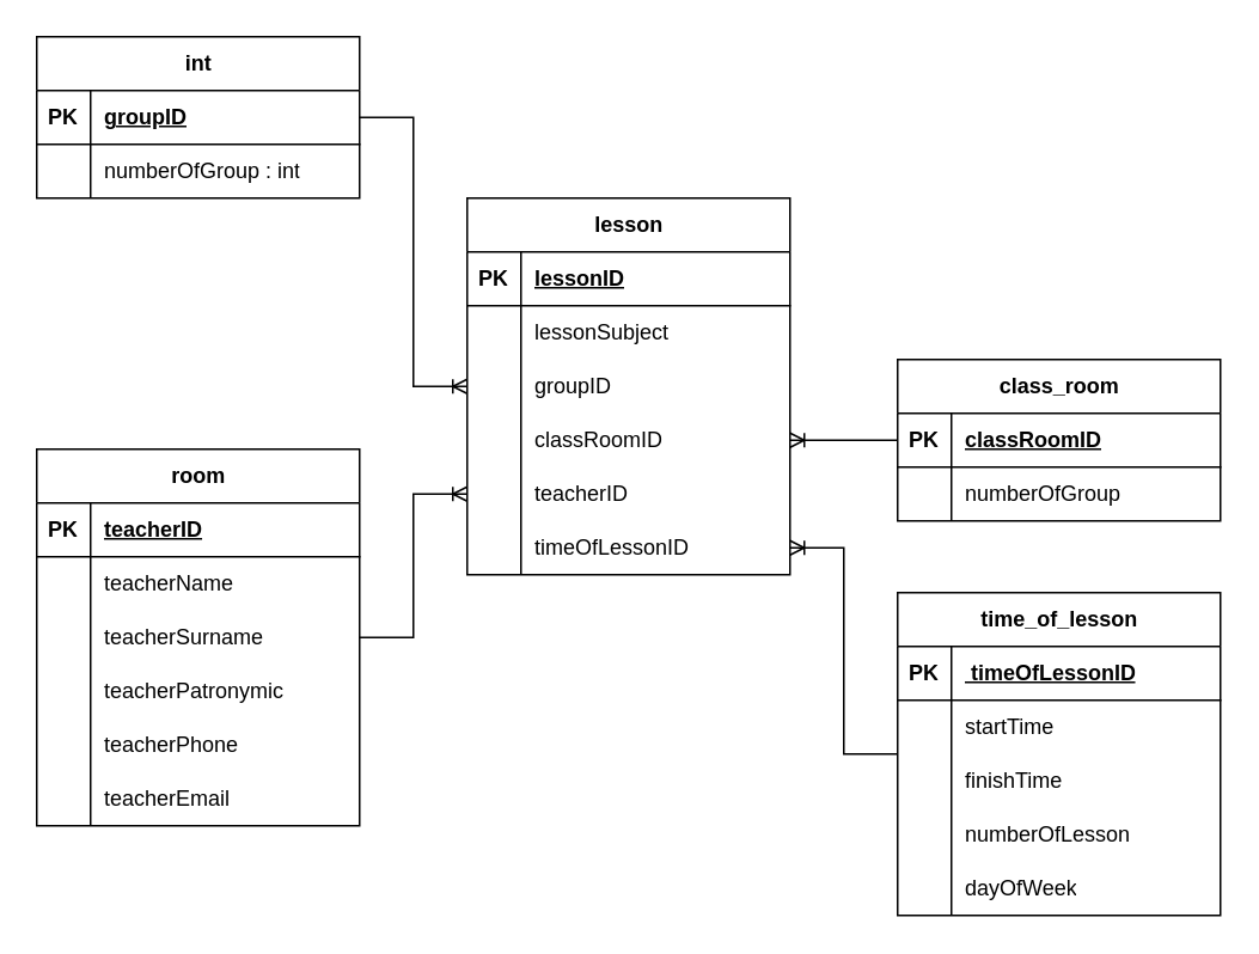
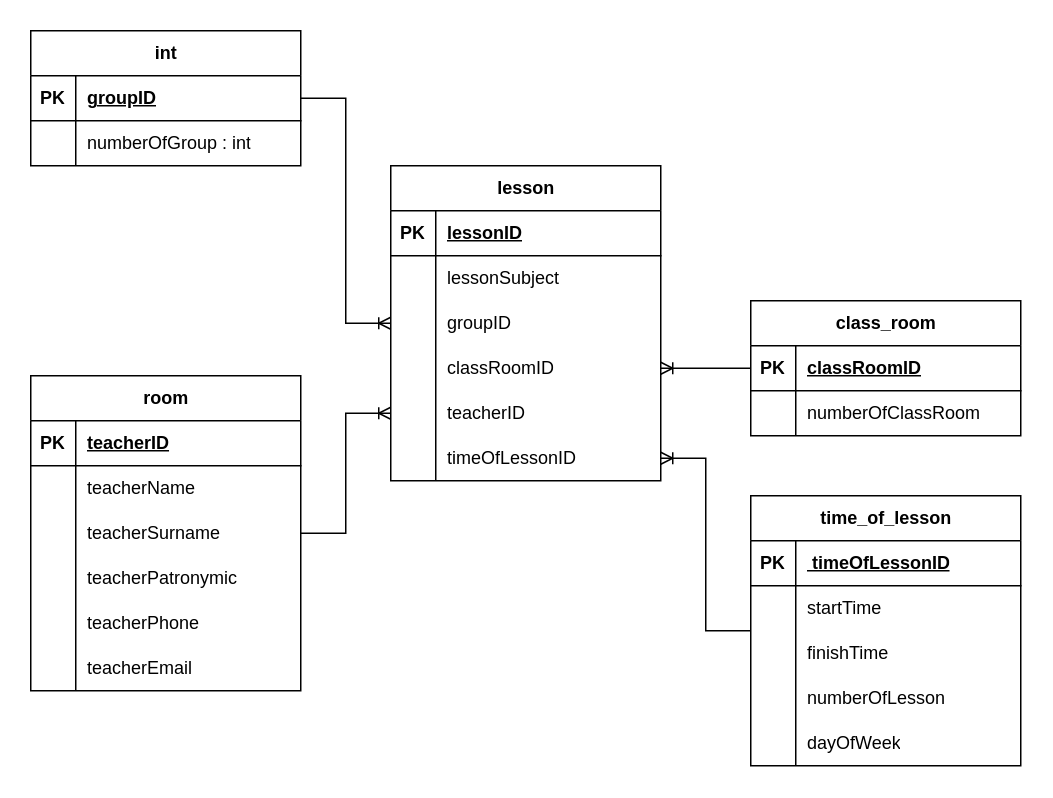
- <mxCell id="15" value="numberOfGroup" style="shape=partialRectangle;connectable=0;fillColor=none;top=0;left=0;bottom=0;right=0;align=left;spacingLeft=6;overflow=hidden;whiteSpace=wrap;html=1;" vertex="1" parent="13"><mxGeometry x="30" width="150" height="30" as="geometry"><mxRectangle width="150" height="30" as="alternateBounds" /></mxGeometry></mxCell>
+ <mxCell id="15" value="numberOfClassRoom" style="shape=partialRectangle;connectable=0;fillColor=none;top=0;left=0;bottom=0;right=0;align=left;spacingLeft=6;overflow=hidden;whiteSpace=wrap;html=1;" vertex="1" parent="13"><mxGeometry x="30" width="150" height="30" as="geometry"><mxRectangle width="150" height="30" as="alternateBounds" /></mxGeometry></mxCell>
